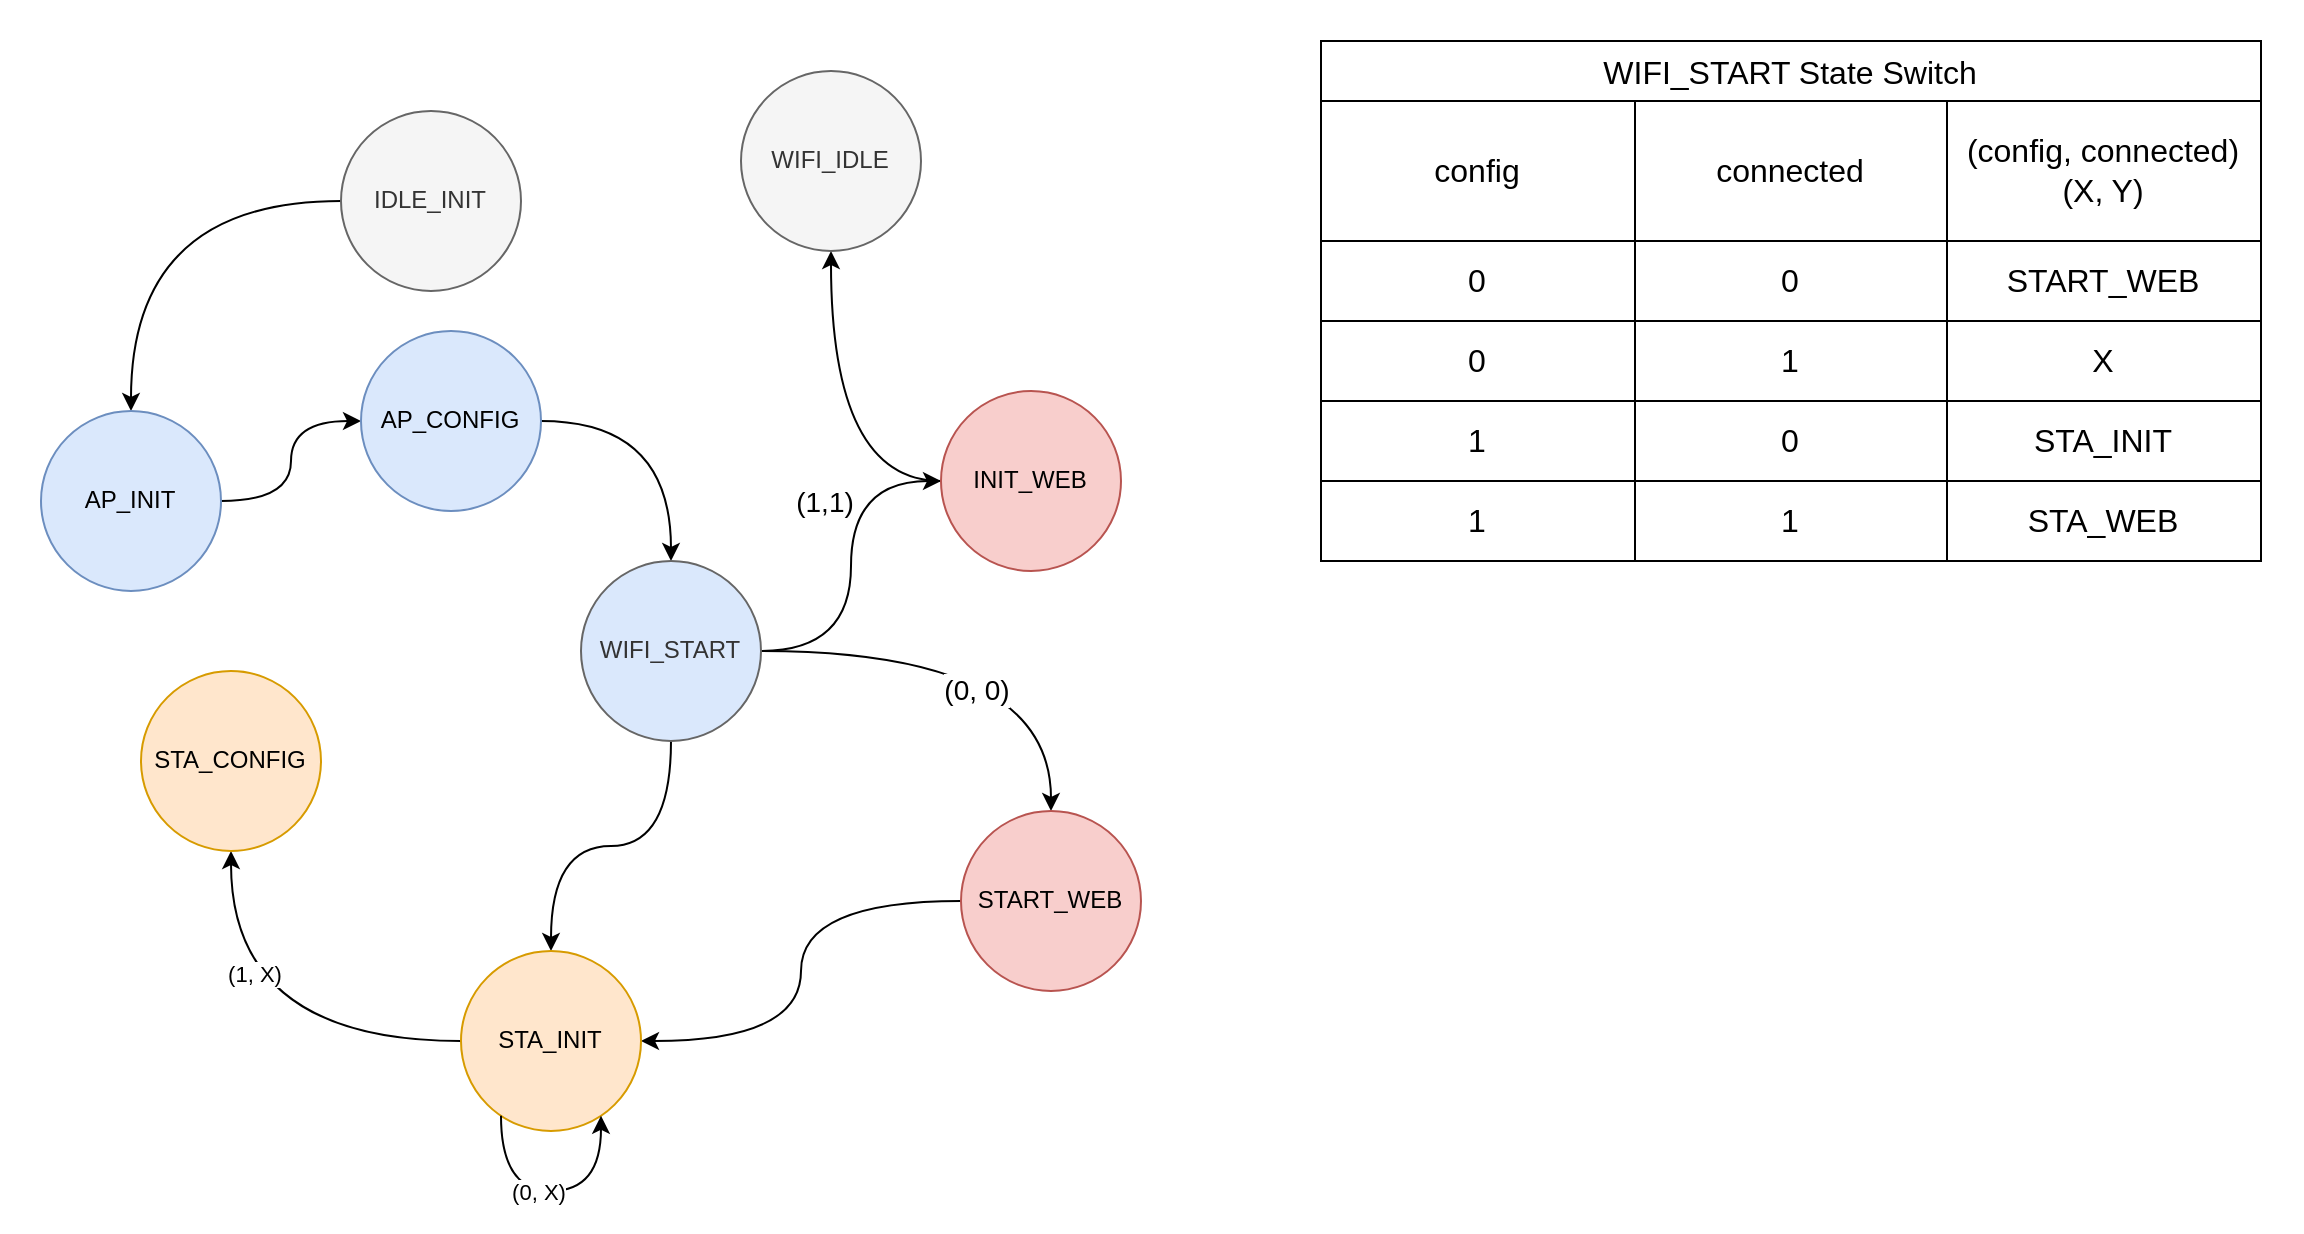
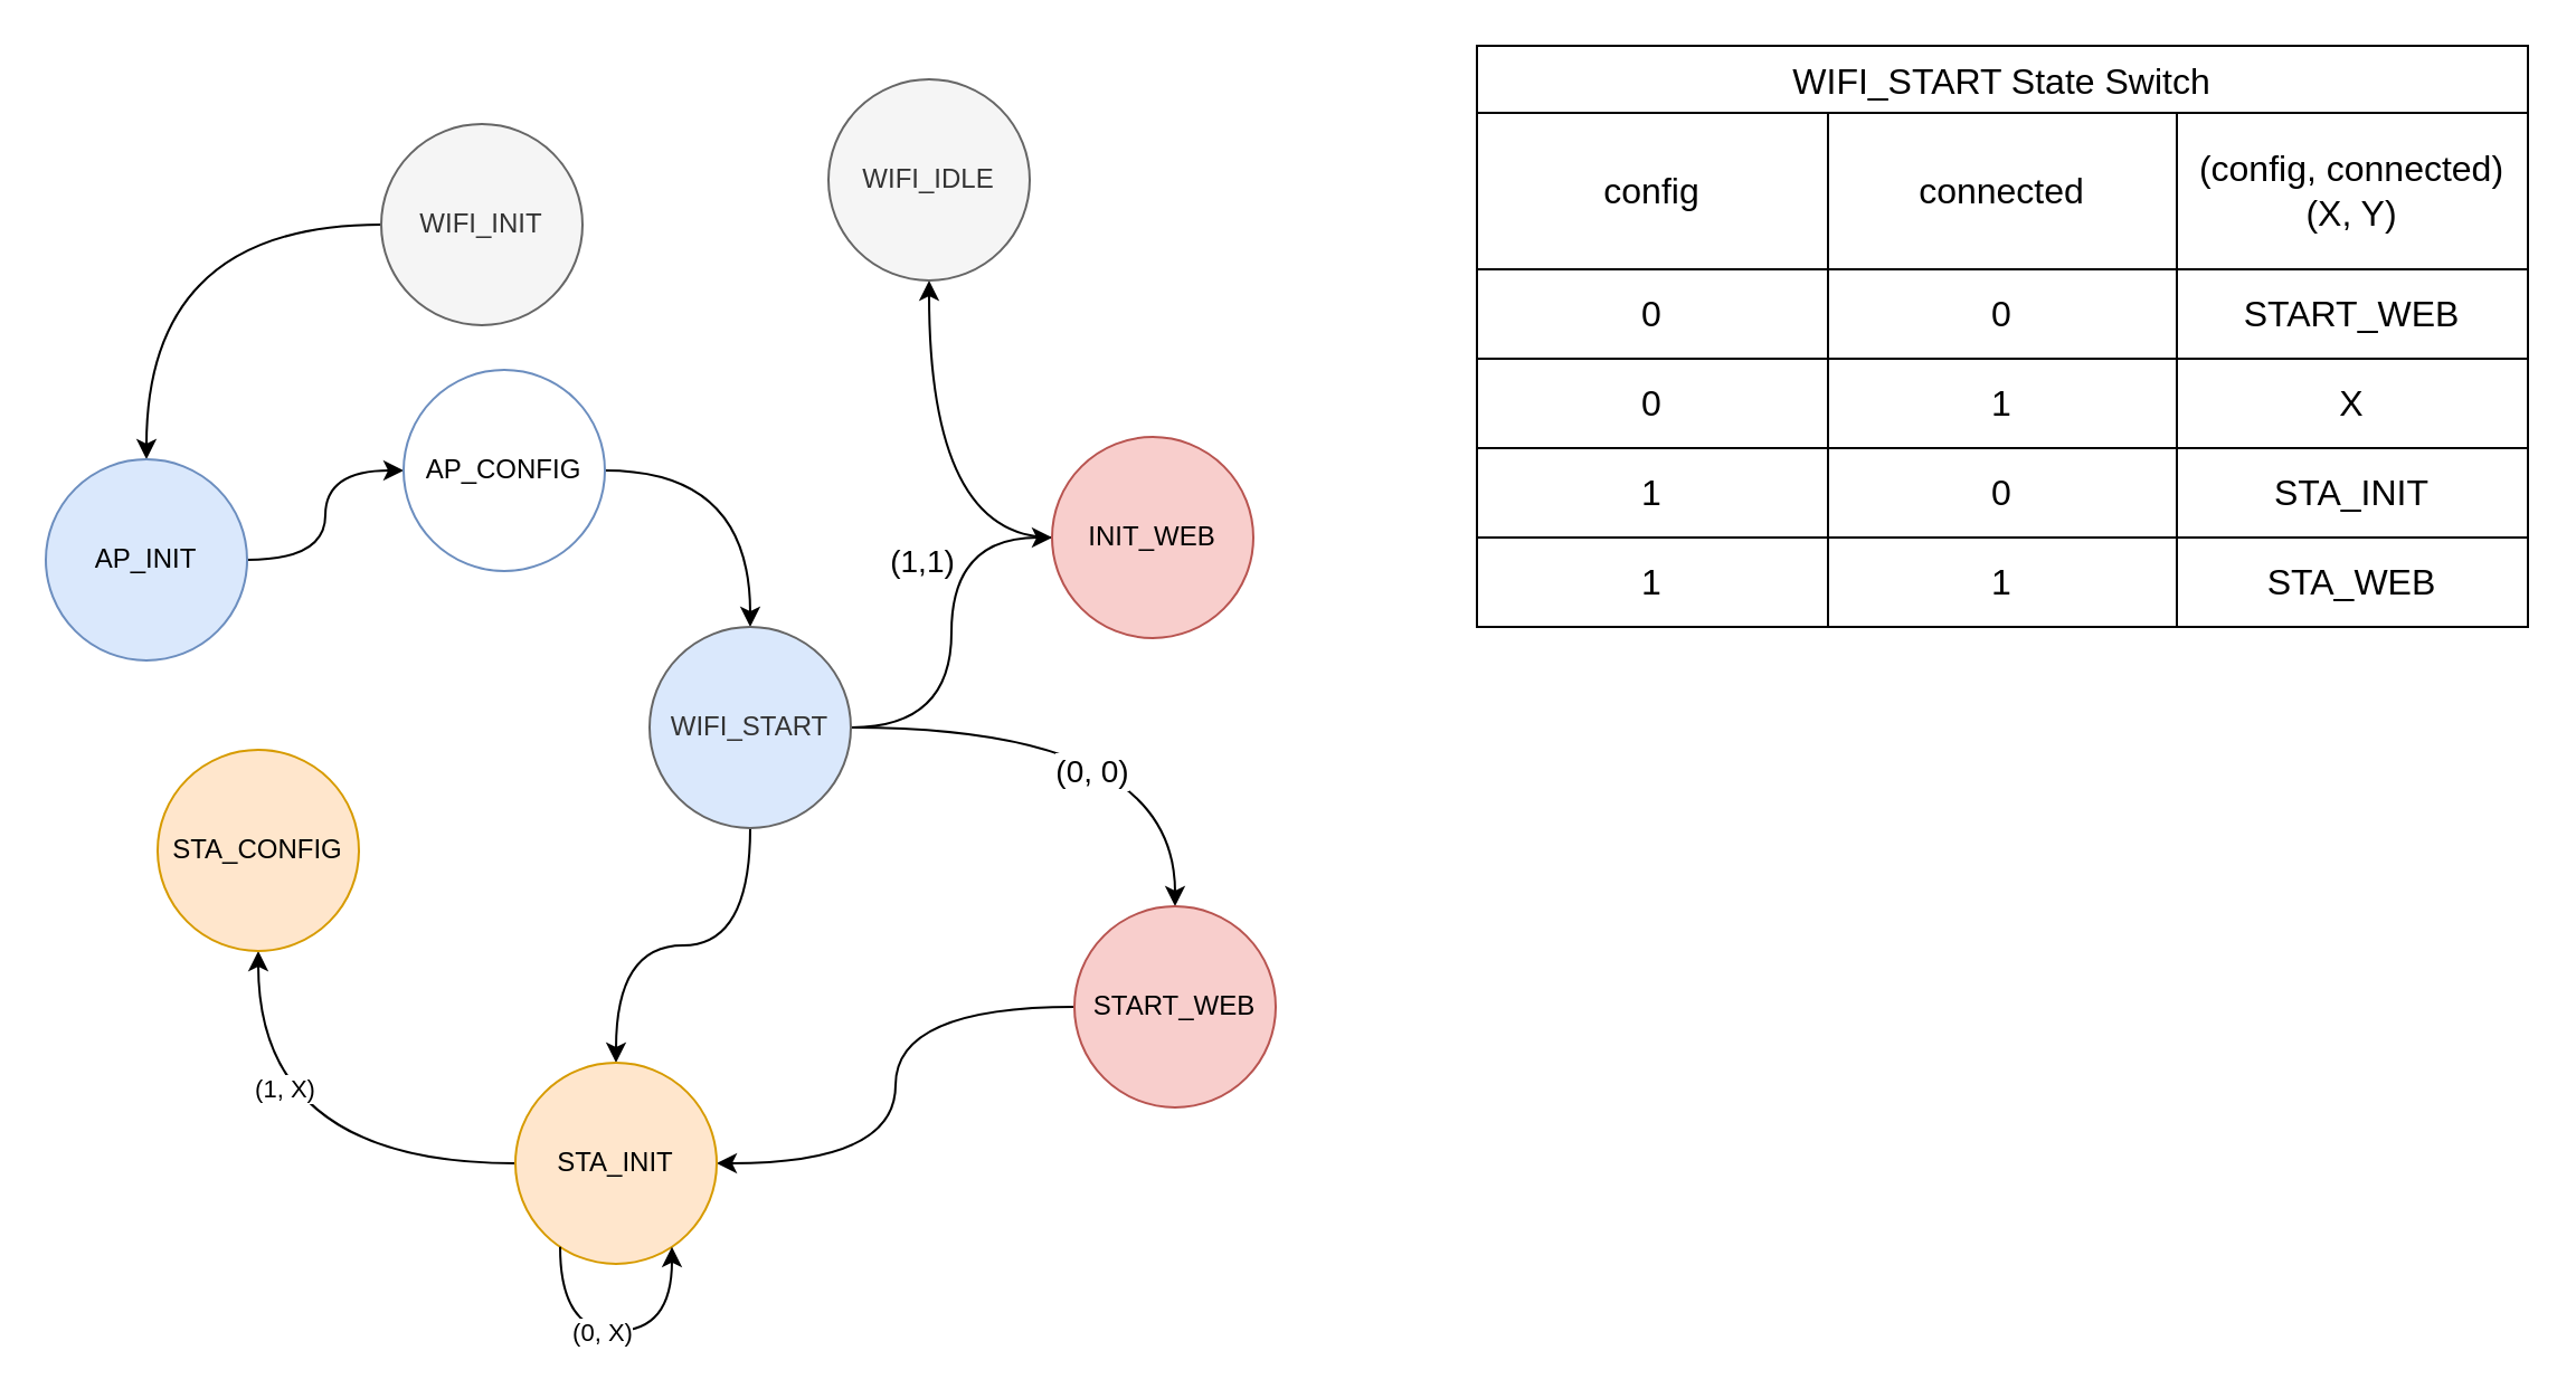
- <mxCell id="3" value="IDLE_INIT" style="ellipse;whiteSpace=wrap;html=1;aspect=fixed;fillColor=#f5f5f5;fontColor=#333333;strokeColor=#666666;" vertex="1" parent="1"><mxGeometry x="170" y="55" width="90" height="90" as="geometry" /></mxCell>
+ <mxCell id="3" value="WIFI_INIT" style="ellipse;whiteSpace=wrap;html=1;aspect=fixed;fillColor=#f5f5f5;fontColor=#333333;strokeColor=#666666;" vertex="1" parent="1"><mxGeometry x="170" y="55" width="90" height="90" as="geometry" /></mxCell>
- <mxCell id="7" value="AP_CONFIG" style="ellipse;whiteSpace=wrap;html=1;aspect=fixed;fillColor=#dae8fc;strokeColor=#6c8ebf;" vertex="1" parent="1"><mxGeometry x="180" y="165" width="90" height="90" as="geometry" /></mxCell>
+ <mxCell id="7" value="AP_CONFIG" style="ellipse;whiteSpace=wrap;html=1;aspect=fixed;fillColor=#ffffff;strokeColor=#6c8ebf;" vertex="1" parent="1"><mxGeometry x="180" y="165" width="90" height="90" as="geometry" /></mxCell>
